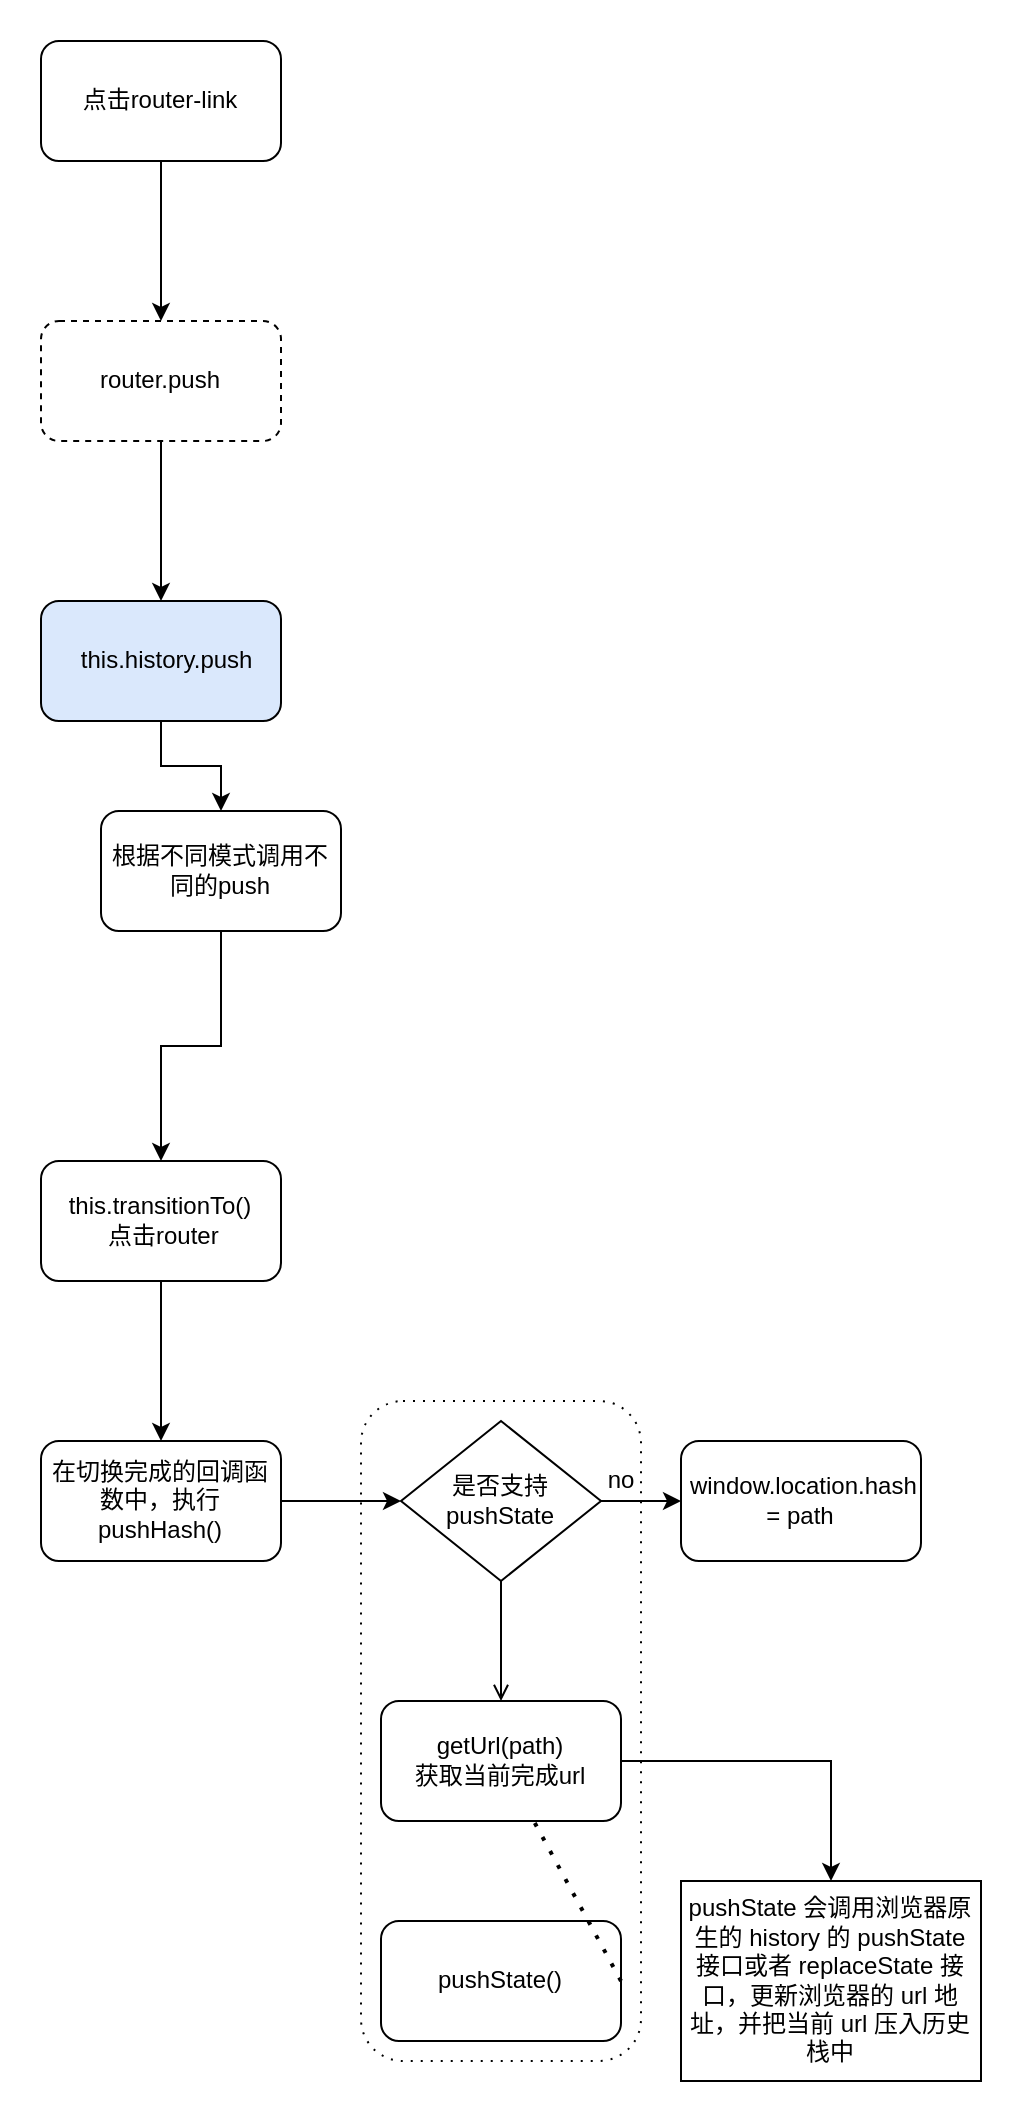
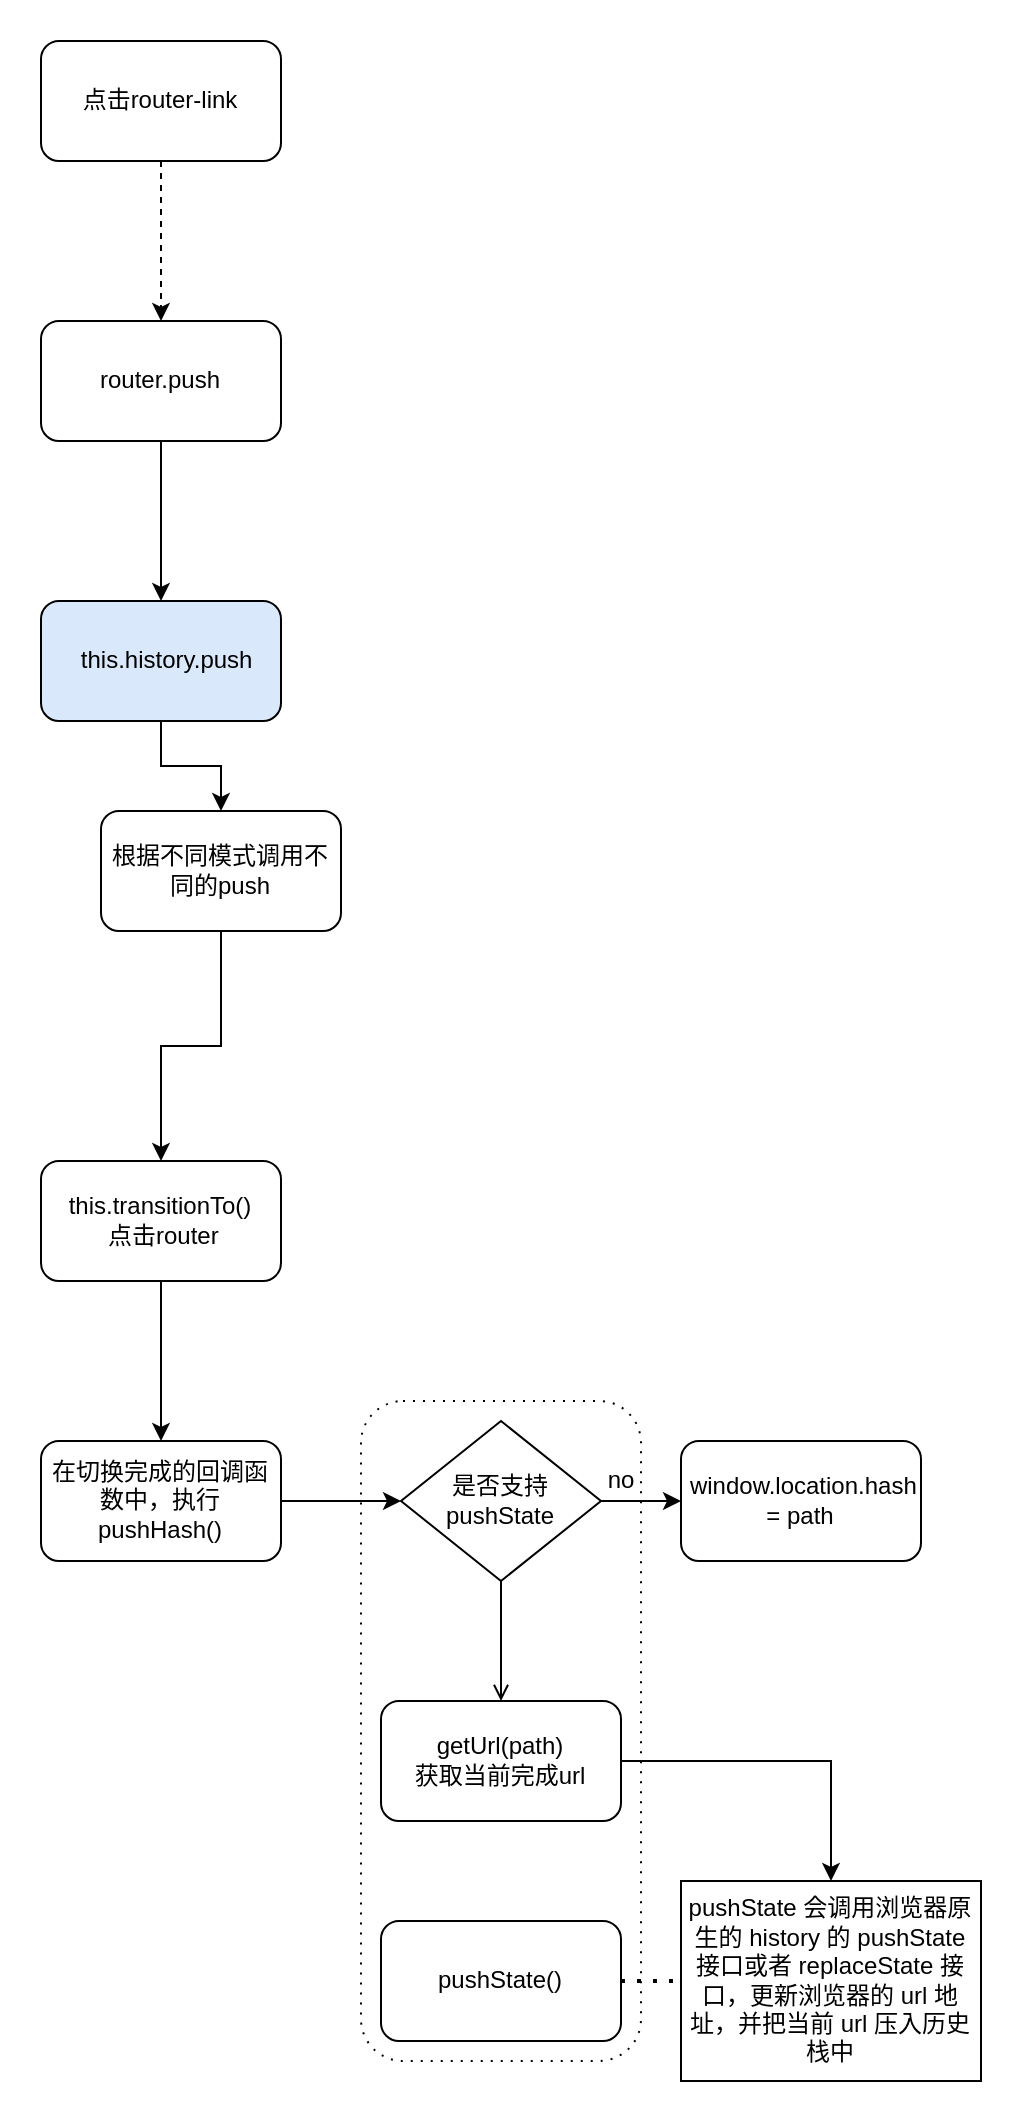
- <mxCell id="3" value="" style="edgeStyle=orthogonalEdgeStyle;rounded=0;orthogonalLoop=1;jettySize=auto;html=1;" edge="1" parent="1" source="4" target="6"><mxGeometry relative="1" as="geometry" /></mxCell>
+ <mxCell id="3" value="" style="edgeStyle=orthogonalEdgeStyle;rounded=0;orthogonalLoop=1;jettySize=auto;html=1;dashed=1;" edge="1" parent="1" source="4" target="6"><mxGeometry relative="1" as="geometry" /></mxCell>
- <mxCell id="6" value="router.push" style="whiteSpace=wrap;html=1;rounded=1;dashed=1;" vertex="1" parent="1"><mxGeometry x="20" y="160" width="120" height="60" as="geometry" /></mxCell>
+ <mxCell id="6" value="router.push" style="whiteSpace=wrap;html=1;rounded=1;" vertex="1" parent="1"><mxGeometry x="20" y="160" width="120" height="60" as="geometry" /></mxCell>
- <mxCell id="24" value="" style="endArrow=none;dashed=1;html=1;dashPattern=1 3;strokeWidth=2;exitX=1;exitY=0.5;exitDx=0;exitDy=0;" edge="1" parent="1" source="22" target="19"><mxGeometry width="50" height="50" relative="1" as="geometry"><mxPoint x="270" y="1090" as="sourcePoint" /><mxPoint x="320" y="1040" as="targetPoint" /></mxGeometry></mxCell>
+ <mxCell id="24" value="" style="endArrow=none;dashed=1;html=1;dashPattern=1 3;strokeWidth=2;exitX=1;exitY=0.5;exitDx=0;exitDy=0;entryX=0;entryY=0.5;entryDx=0;entryDy=0;" edge="1" parent="1" source="22" target="23"><mxGeometry width="50" height="50" relative="1" as="geometry"><mxPoint x="270" y="1090" as="sourcePoint" /><mxPoint x="320" y="1040" as="targetPoint" /></mxGeometry></mxCell>
